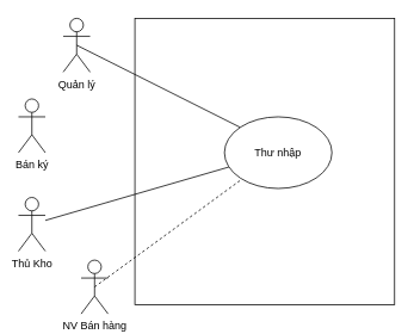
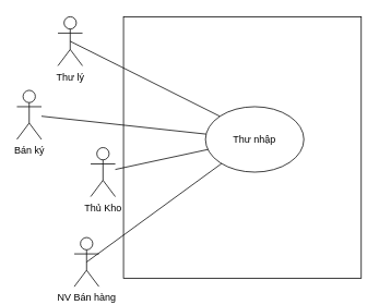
- <mxCell id="3" value="Quản lý" style="shape=umlActor;verticalLabelPosition=bottom;verticalAlign=top;html=1;outlineConnect=0;" parent="1" vertex="1"><mxGeometry x="70" y="20" width="30" height="60" as="geometry" /></mxCell>
+ <mxCell id="3" value="Thư lý" style="shape=umlActor;verticalLabelPosition=bottom;verticalAlign=top;html=1;outlineConnect=0;" parent="1" vertex="1"><mxGeometry x="70" y="20" width="30" height="60" as="geometry" /></mxCell>
+ <mxCell id="9" value="" style="endArrow=none;html=1;" edge="1" parent="1" source="4" target="7"><mxGeometry width="50" height="50" relative="1" as="geometry"><mxPoint x="95" y="60" as="sourcePoint" /><mxPoint x="277.574" y="151.716" as="targetPoint" /></mxGeometry></mxCell>
- <mxCell id="5" value="Thủ Kho" style="shape=umlActor;verticalLabelPosition=bottom;verticalAlign=top;html=1;outlineConnect=0;" parent="1" vertex="1"><mxGeometry x="20" y="220" width="30" height="60" as="geometry" /></mxCell>
+ <mxCell id="5" value="Thủ Kho" style="shape=umlActor;verticalLabelPosition=bottom;verticalAlign=top;html=1;outlineConnect=0;" parent="1" vertex="1"><mxGeometry x="110" y="180" width="30" height="60" as="geometry" /></mxCell>
- <mxCell id="11" value="" style="endArrow=none;html=1;exitX=0.5;exitY=0.5;exitDx=0;exitDy=0;exitPerimeter=0;dashed=1;" edge="1" parent="1" source="6" target="7"><mxGeometry width="50" height="50" relative="1" as="geometry"><mxPoint x="115" y="80" as="sourcePoint" /><mxPoint x="297.574" y="171.716" as="targetPoint" /></mxGeometry></mxCell>
+ <mxCell id="11" value="" style="endArrow=none;html=1;exitX=0.5;exitY=0.5;exitDx=0;exitDy=0;exitPerimeter=0;" edge="1" parent="1" source="6" target="7"><mxGeometry width="50" height="50" relative="1" as="geometry"><mxPoint x="115" y="80" as="sourcePoint" /><mxPoint x="297.574" y="171.716" as="targetPoint" /></mxGeometry></mxCell>
